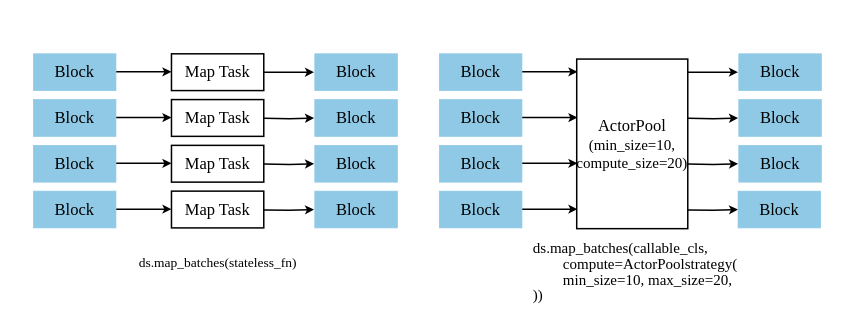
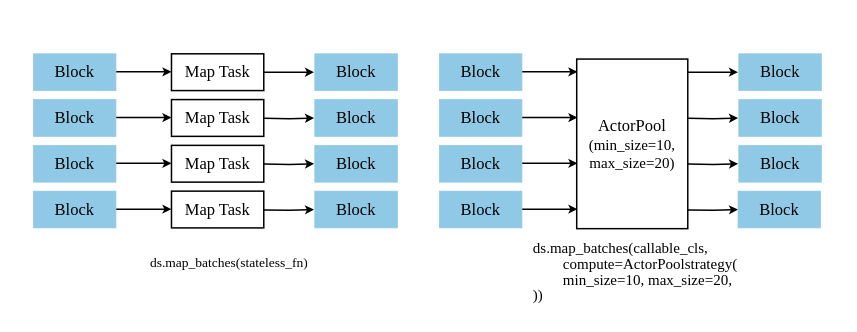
- <mxCell id="40" value="&lt;font style=&quot;&quot; face=&quot;Times New Roman&quot;&gt;&lt;font style=&quot;font-size: 22px;&quot;&gt;ActorPool&lt;/font&gt;&lt;br&gt;&lt;span style=&quot;font-size: 20px;&quot;&gt;(min_size=10,&lt;/span&gt;&lt;br&gt;&lt;span style=&quot;font-size: 20px;&quot;&gt;compute_size=20)&lt;/span&gt;&lt;/font&gt;" style="rounded=0;whiteSpace=wrap;html=1;strokeWidth=2;" parent="1" vertex="1"><mxGeometry x="768" y="78" width="148" height="226" as="geometry" /></mxCell>
+ <mxCell id="40" value="&lt;font style=&quot;&quot; face=&quot;Times New Roman&quot;&gt;&lt;font style=&quot;font-size: 22px;&quot;&gt;ActorPool&lt;/font&gt;&lt;br&gt;&lt;span style=&quot;font-size: 20px;&quot;&gt;(min_size=10,&lt;/span&gt;&lt;br&gt;&lt;span style=&quot;font-size: 20px;&quot;&gt;max_size=20)&lt;/span&gt;&lt;/font&gt;" style="rounded=0;whiteSpace=wrap;html=1;strokeWidth=2;" parent="1" vertex="1"><mxGeometry x="768" y="78" width="148" height="226" as="geometry" /></mxCell>
- <mxCell id="19" value="&lt;div style=&quot;&quot;&gt;&lt;font face=&quot;Garamond&quot; style=&quot;font-size: 18px;&quot;&gt;ds.map_batches(stateless_fn)&lt;/font&gt;&lt;br&gt;&lt;/div&gt;" style="text;html=1;strokeColor=none;fillColor=none;align=center;verticalAlign=middle;whiteSpace=wrap;rounded=0;" parent="1" vertex="1"><mxGeometry x="69.5" y="318" width="440" height="62" as="geometry" /></mxCell>
+ <mxCell id="19" value="&lt;div style=&quot;&quot;&gt;&lt;font face=&quot;Garamond&quot; style=&quot;font-size: 18px;&quot;&gt;ds.map_batches(stateless_fn)&lt;/font&gt;&lt;br&gt;&lt;/div&gt;" style="text;html=1;strokeColor=none;fillColor=none;align=center;verticalAlign=middle;whiteSpace=wrap;rounded=0;" parent="1" vertex="1"><mxGeometry x="84.5" y="318" width="440" height="62" as="geometry" /></mxCell>
